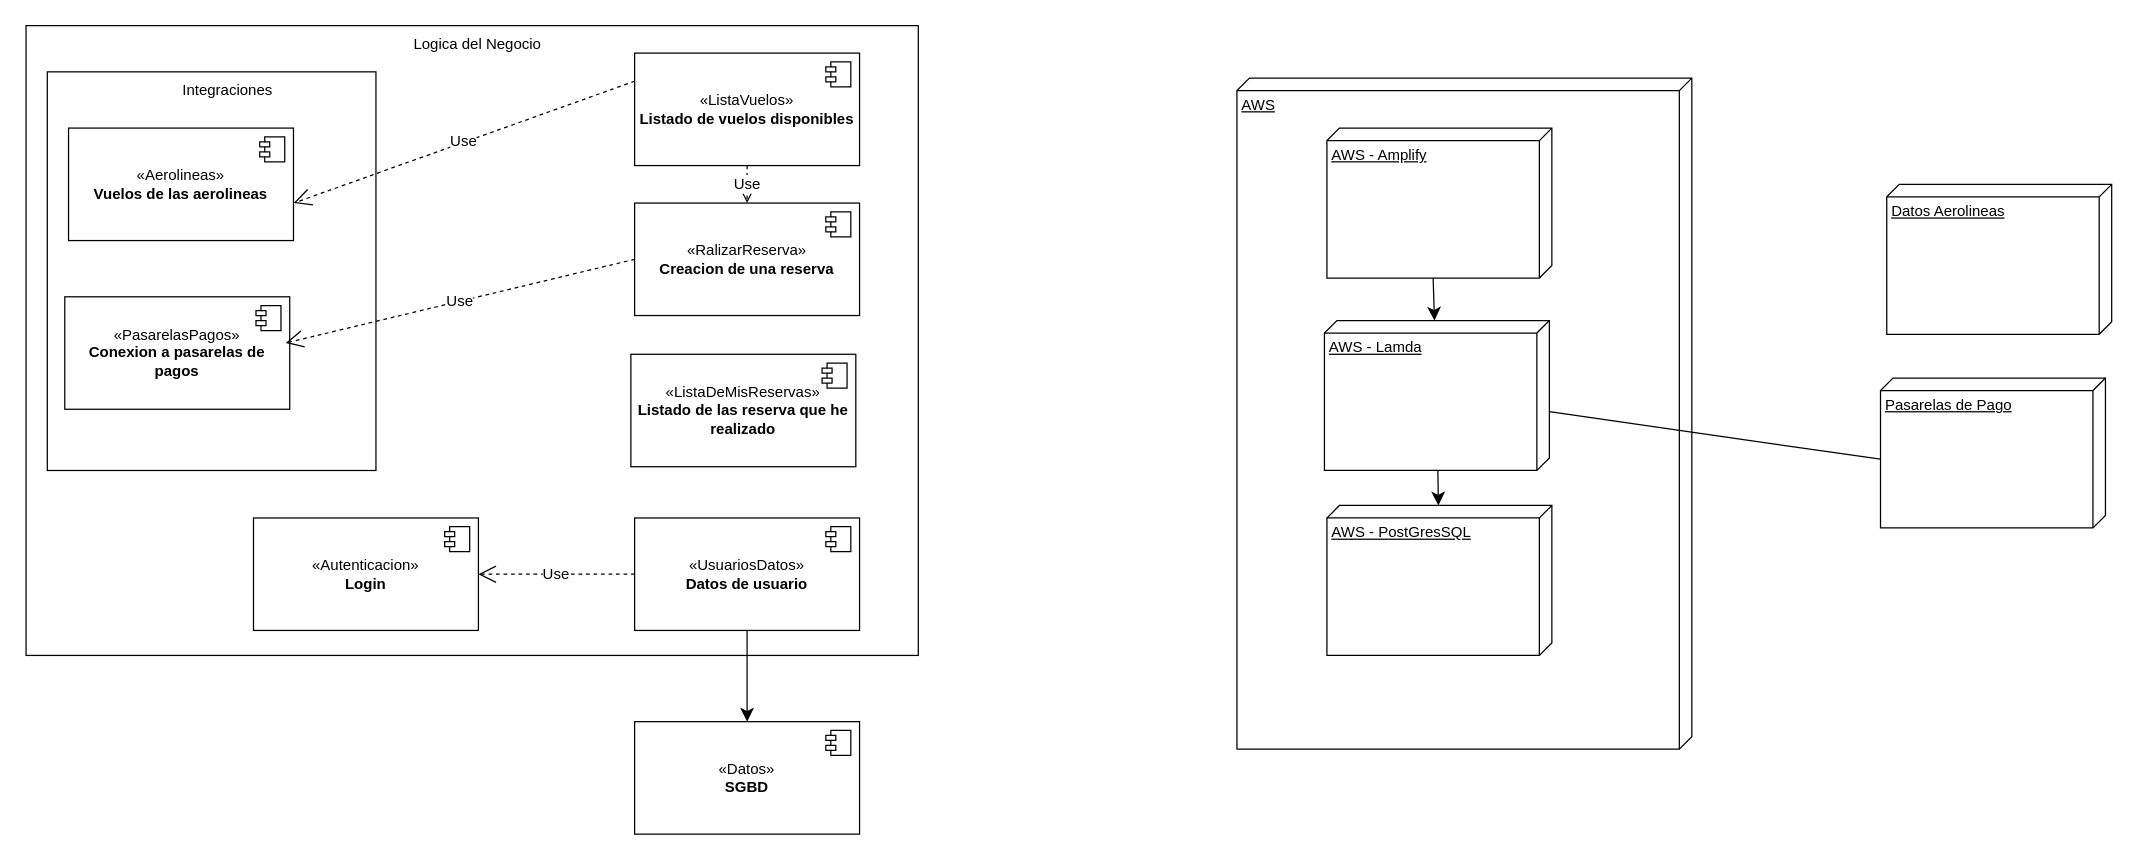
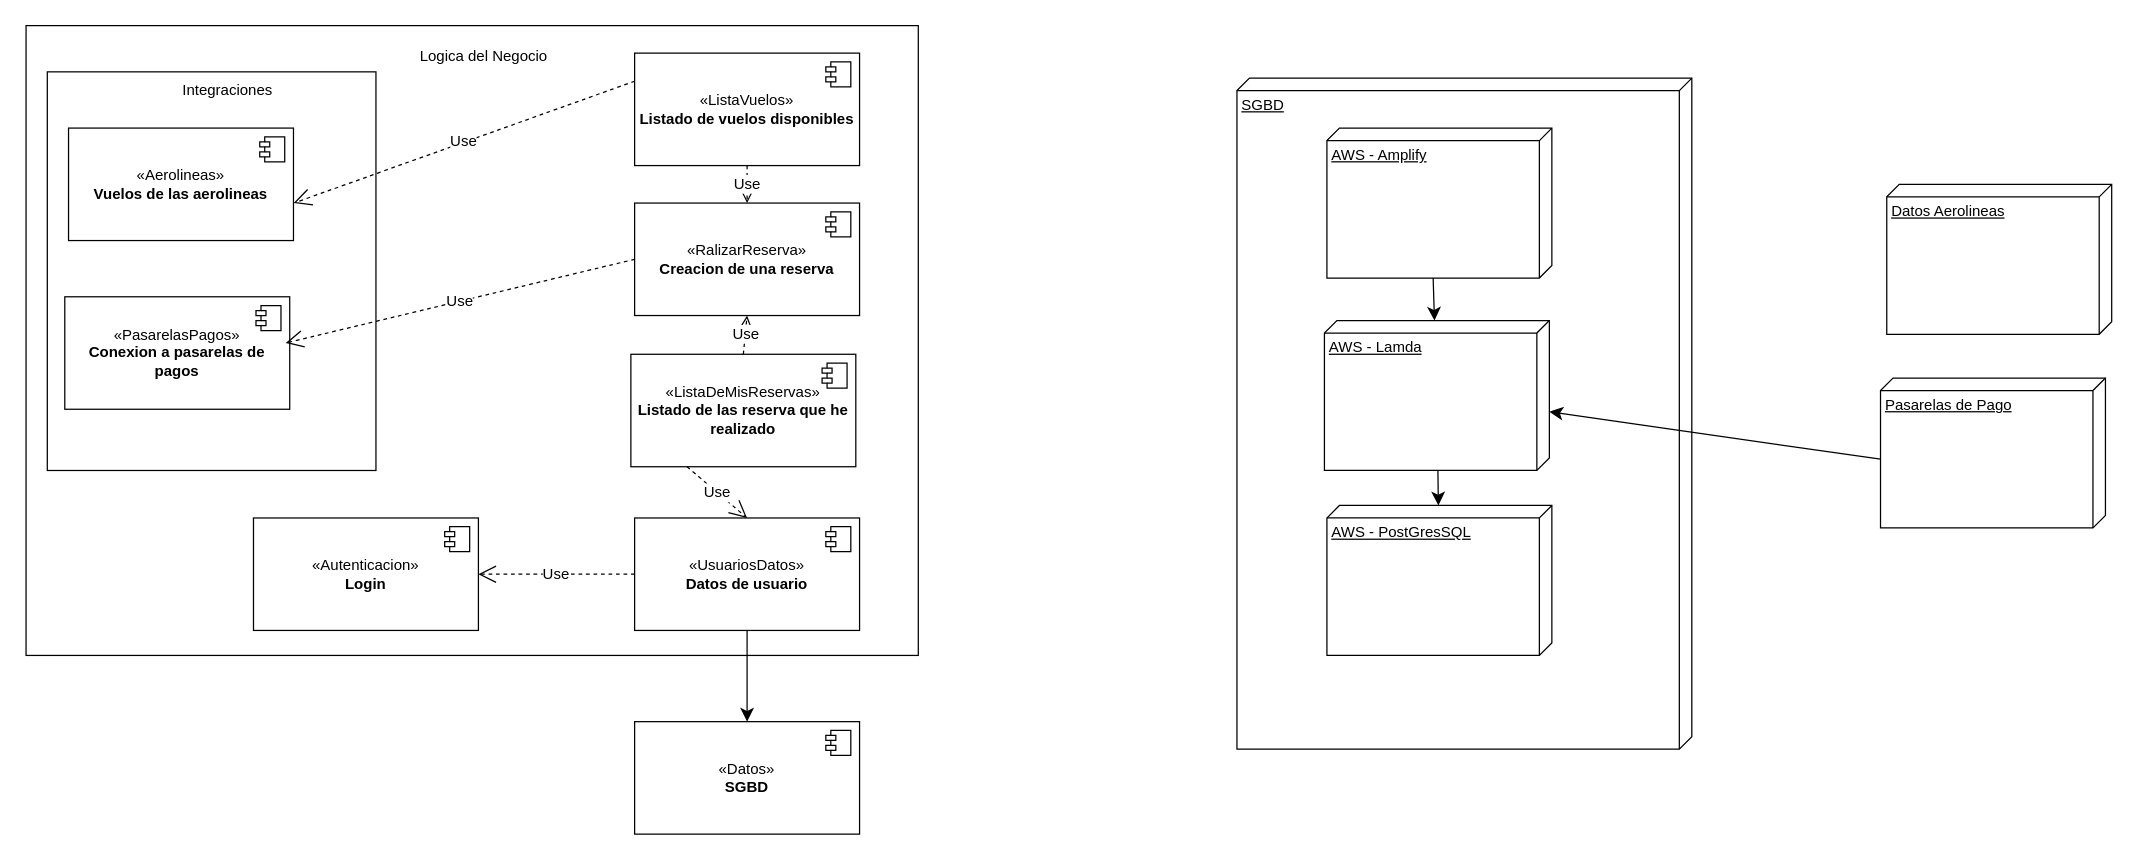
- <mxCell id="22" value="Logica del Negocio" style="text;html=1;align=center;verticalAlign=middle;whiteSpace=wrap;rounded=0;" vertex="1" parent="1"><mxGeometry x="307" y="20" width="149" height="30" as="geometry" /></mxCell>
+ <mxCell id="22" value="Logica del Negocio" style="text;html=1;align=center;verticalAlign=middle;whiteSpace=wrap;rounded=0;" vertex="1" parent="1"><mxGeometry x="312" y="30" width="149" height="30" as="geometry" /></mxCell>
- <mxCell id="29" value="AWS" style="verticalAlign=top;align=left;spacingTop=8;spacingLeft=2;spacingRight=12;shape=cube;size=10;direction=south;fontStyle=4;html=1;whiteSpace=wrap;" vertex="1" parent="1"><mxGeometry x="989" y="62" width="364" height="537" as="geometry" /></mxCell>
+ <mxCell id="29" value="SGBD" style="verticalAlign=top;align=left;spacingTop=8;spacingLeft=2;spacingRight=12;shape=cube;size=10;direction=south;fontStyle=4;html=1;whiteSpace=wrap;" vertex="1" parent="1"><mxGeometry x="989" y="62" width="364" height="537" as="geometry" /></mxCell>
+ <mxCell id="19" value="Use" style="endArrow=open;endSize=12;dashed=1;html=1;rounded=0;fontSize=12;curved=1;entryX=0.5;entryY=1;entryDx=0;entryDy=0;exitX=0.5;exitY=0;exitDx=0;exitDy=0;" edge="1" parent="1" source="8" target="10"><mxGeometry width="160" relative="1" as="geometry"><mxPoint x="617" y="152" as="sourcePoint" /><mxPoint x="523" y="177" as="targetPoint" /></mxGeometry></mxCell>
- <mxCell id="36" style="edgeStyle=none;curved=1;rounded=0;orthogonalLoop=1;jettySize=auto;html=1;exitX=0;exitY=0;exitDx=65;exitDy=180;exitPerimeter=0;fontSize=12;startSize=8;endSize=8;endArrow=none;" edge="1" parent="1" source="37" target="33"><mxGeometry relative="1" as="geometry" /></mxCell>
+ <mxCell id="36" style="edgeStyle=none;curved=1;rounded=0;orthogonalLoop=1;jettySize=auto;html=1;exitX=0;exitY=0;exitDx=65;exitDy=180;exitPerimeter=0;fontSize=12;startSize=8;endSize=8;" edge="1" parent="1" source="37" target="33"><mxGeometry relative="1" as="geometry" /></mxCell>
+ <mxCell id="18" value="Use" style="endArrow=open;endSize=12;dashed=1;html=1;rounded=0;fontSize=12;curved=1;entryX=0.5;entryY=0;entryDx=0;entryDy=0;exitX=0.25;exitY=1;exitDx=0;exitDy=0;" edge="1" parent="1" source="8" target="14"><mxGeometry width="160" relative="1" as="geometry"><mxPoint x="607" y="142" as="sourcePoint" /><mxPoint x="513" y="167" as="targetPoint" /></mxGeometry></mxCell>
